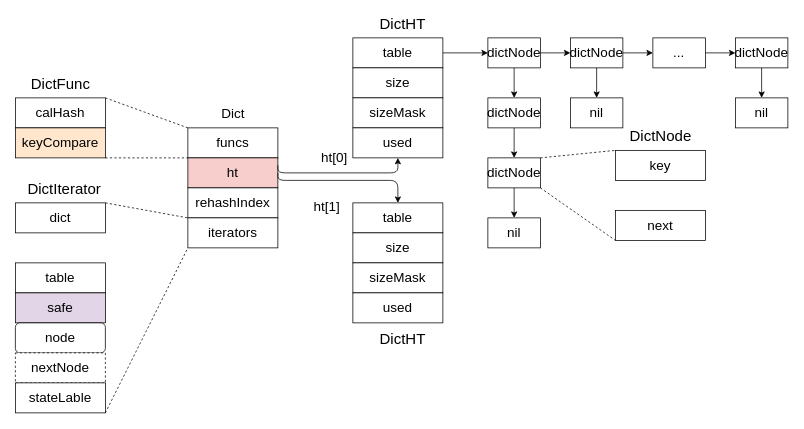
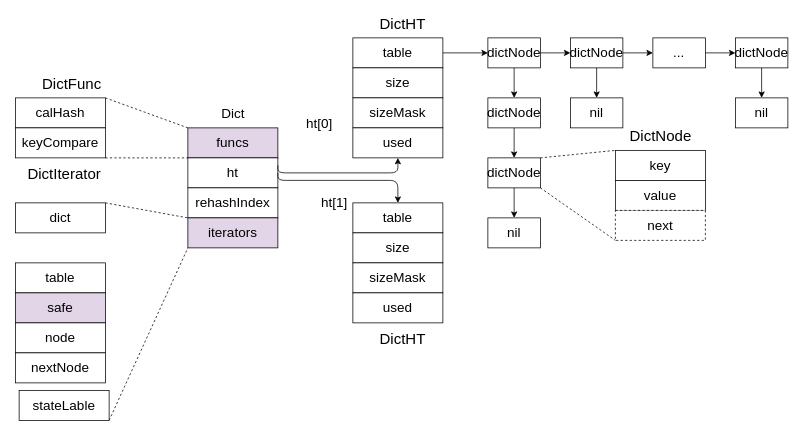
- <mxCell id="49" value="&lt;font style=&quot;font-size: 20px&quot;&gt;DictFunc&lt;/font&gt;" style="text;html=1;align=center;verticalAlign=middle;resizable=0;points=[];autosize=1;" vertex="1" parent="1"><mxGeometry x="35" y="100" width="90" height="20" as="geometry" /></mxCell>
+ <mxCell id="49" value="&lt;font style=&quot;font-size: 20px&quot;&gt;DictFunc&lt;/font&gt;" style="text;html=1;align=center;verticalAlign=middle;resizable=0;points=[];autosize=1;" vertex="1" parent="1"><mxGeometry x="50" y="100" width="90" height="20" as="geometry" /></mxCell>
- <mxCell id="45" value="&lt;span style=&quot;font-size: 18px&quot;&gt;keyCompare&lt;/span&gt;" style="rounded=0;whiteSpace=wrap;html=1;fillColor=#ffe6cc;" vertex="1" parent="1"><mxGeometry x="20" y="170" width="120" height="40" as="geometry" /></mxCell>
+ <mxCell id="45" value="&lt;span style=&quot;font-size: 18px&quot;&gt;keyCompare&lt;/span&gt;" style="rounded=0;whiteSpace=wrap;html=1;" vertex="1" parent="1"><mxGeometry x="20" y="170" width="120" height="40" as="geometry" /></mxCell>
- <mxCell id="2" value="&lt;font style=&quot;font-size: 18px&quot;&gt;funcs&lt;/font&gt;" style="rounded=0;whiteSpace=wrap;html=1;" vertex="1" parent="1"><mxGeometry x="250" y="170" width="120" height="40" as="geometry" /></mxCell>
+ <mxCell id="2" value="&lt;font style=&quot;font-size: 18px&quot;&gt;funcs&lt;/font&gt;" style="rounded=0;whiteSpace=wrap;html=1;fillColor=#e1d5e7;" vertex="1" parent="1"><mxGeometry x="250" y="170" width="120" height="40" as="geometry" /></mxCell>
- <mxCell id="36" value="&lt;font style=&quot;font-size: 18px&quot;&gt;ht[0]&lt;/font&gt;" style="text;html=1;align=center;verticalAlign=middle;resizable=0;points=[];autosize=1;" vertex="1" parent="1"><mxGeometry x="420" y="200" width="50" height="20" as="geometry" /></mxCell>
+ <mxCell id="36" value="&lt;font style=&quot;font-size: 18px&quot;&gt;ht[0]&lt;/font&gt;" style="text;html=1;align=center;verticalAlign=middle;resizable=0;points=[];autosize=1;" vertex="1" parent="1"><mxGeometry x="400" y="155" width="50" height="20" as="geometry" /></mxCell>
- <mxCell id="3" value="&lt;font style=&quot;font-size: 18px&quot;&gt;ht&lt;/font&gt;" style="rounded=0;whiteSpace=wrap;html=1;fillColor=#f8cecc;" vertex="1" parent="1"><mxGeometry x="250" y="210" width="120" height="40" as="geometry" /></mxCell>
+ <mxCell id="3" value="&lt;font style=&quot;font-size: 18px&quot;&gt;ht&lt;/font&gt;" style="rounded=0;whiteSpace=wrap;html=1;" vertex="1" parent="1"><mxGeometry x="250" y="210" width="120" height="40" as="geometry" /></mxCell>
- <mxCell id="58" value="&lt;font style=&quot;font-size: 20px&quot;&gt;DictIterator&lt;/font&gt;" style="text;html=1;align=center;verticalAlign=middle;resizable=0;points=[];autosize=1;" vertex="1" parent="1"><mxGeometry x="30" y="240" width="110" height="20" as="geometry" /></mxCell>
+ <mxCell id="58" value="&lt;font style=&quot;font-size: 20px&quot;&gt;DictIterator&lt;/font&gt;" style="text;html=1;align=center;verticalAlign=middle;resizable=0;points=[];autosize=1;" vertex="1" parent="1"><mxGeometry x="30" y="220" width="110" height="20" as="geometry" /></mxCell>
+ <mxCell id="40" value="&lt;font style=&quot;font-size: 18px&quot;&gt;value&lt;/font&gt;" style="rounded=0;whiteSpace=wrap;html=1;" vertex="1" parent="1"><mxGeometry x="820" y="240" width="120" height="40" as="geometry" /></mxCell>
- <mxCell id="37" value="&lt;font style=&quot;font-size: 18px&quot;&gt;ht[1]&lt;/font&gt;" style="text;html=1;align=center;verticalAlign=middle;resizable=0;points=[];autosize=1;" vertex="1" parent="1"><mxGeometry x="410" y="265" width="50" height="20" as="geometry" /></mxCell>
+ <mxCell id="37" value="&lt;font style=&quot;font-size: 18px&quot;&gt;ht[1]&lt;/font&gt;" style="text;html=1;align=center;verticalAlign=middle;resizable=0;points=[];autosize=1;" vertex="1" parent="1"><mxGeometry x="420" y="260" width="50" height="20" as="geometry" /></mxCell>
- <mxCell id="41" value="&lt;font style=&quot;font-size: 18px&quot;&gt;next&lt;/font&gt;" style="rounded=0;whiteSpace=wrap;html=1;" vertex="1" parent="1"><mxGeometry x="820" y="280" width="120" height="40" as="geometry" /></mxCell>
+ <mxCell id="41" value="&lt;font style=&quot;font-size: 18px&quot;&gt;next&lt;/font&gt;" style="rounded=0;whiteSpace=wrap;html=1;dashed=1;" vertex="1" parent="1"><mxGeometry x="820" y="280" width="120" height="40" as="geometry" /></mxCell>
- <mxCell id="5" value="&lt;font style=&quot;font-size: 18px&quot;&gt;iterators&lt;/font&gt;" style="rounded=0;whiteSpace=wrap;html=1;" vertex="1" parent="1"><mxGeometry x="250" y="290" width="120" height="40" as="geometry" /></mxCell>
+ <mxCell id="5" value="&lt;font style=&quot;font-size: 18px&quot;&gt;iterators&lt;/font&gt;" style="rounded=0;whiteSpace=wrap;html=1;fillColor=#e1d5e7;" vertex="1" parent="1"><mxGeometry x="250" y="290" width="120" height="40" as="geometry" /></mxCell>
- <mxCell id="53" value="&lt;span style=&quot;font-size: 18px&quot;&gt;node&lt;/span&gt;" style="whiteSpace=wrap;html=1;rounded=1;" vertex="1" parent="1"><mxGeometry x="20" y="430" width="120" height="40" as="geometry" /></mxCell>
+ <mxCell id="53" value="&lt;span style=&quot;font-size: 18px&quot;&gt;node&lt;/span&gt;" style="rounded=0;whiteSpace=wrap;html=1;" vertex="1" parent="1"><mxGeometry x="20" y="430" width="120" height="40" as="geometry" /></mxCell>
- <mxCell id="54" value="&lt;font style=&quot;font-size: 18px&quot;&gt;nextNode&lt;/font&gt;" style="rounded=0;whiteSpace=wrap;html=1;dashed=1;" vertex="1" parent="1"><mxGeometry x="20" y="470" width="120" height="40" as="geometry" /></mxCell>
+ <mxCell id="54" value="&lt;font style=&quot;font-size: 18px&quot;&gt;nextNode&lt;/font&gt;" style="rounded=0;whiteSpace=wrap;html=1;" vertex="1" parent="1"><mxGeometry x="20" y="470" width="120" height="40" as="geometry" /></mxCell>
- <mxCell id="55" value="&lt;font style=&quot;font-size: 18px&quot;&gt;stateLable&lt;/font&gt;" style="rounded=0;whiteSpace=wrap;html=1;" vertex="1" parent="1"><mxGeometry x="20" y="510" width="120" height="40" as="geometry" /></mxCell>
+ <mxCell id="55" value="&lt;font style=&quot;font-size: 18px&quot;&gt;stateLable&lt;/font&gt;" style="rounded=0;whiteSpace=wrap;html=1;" vertex="1" parent="1"><mxGeometry x="25" y="520" width="120" height="40" as="geometry" /></mxCell>
